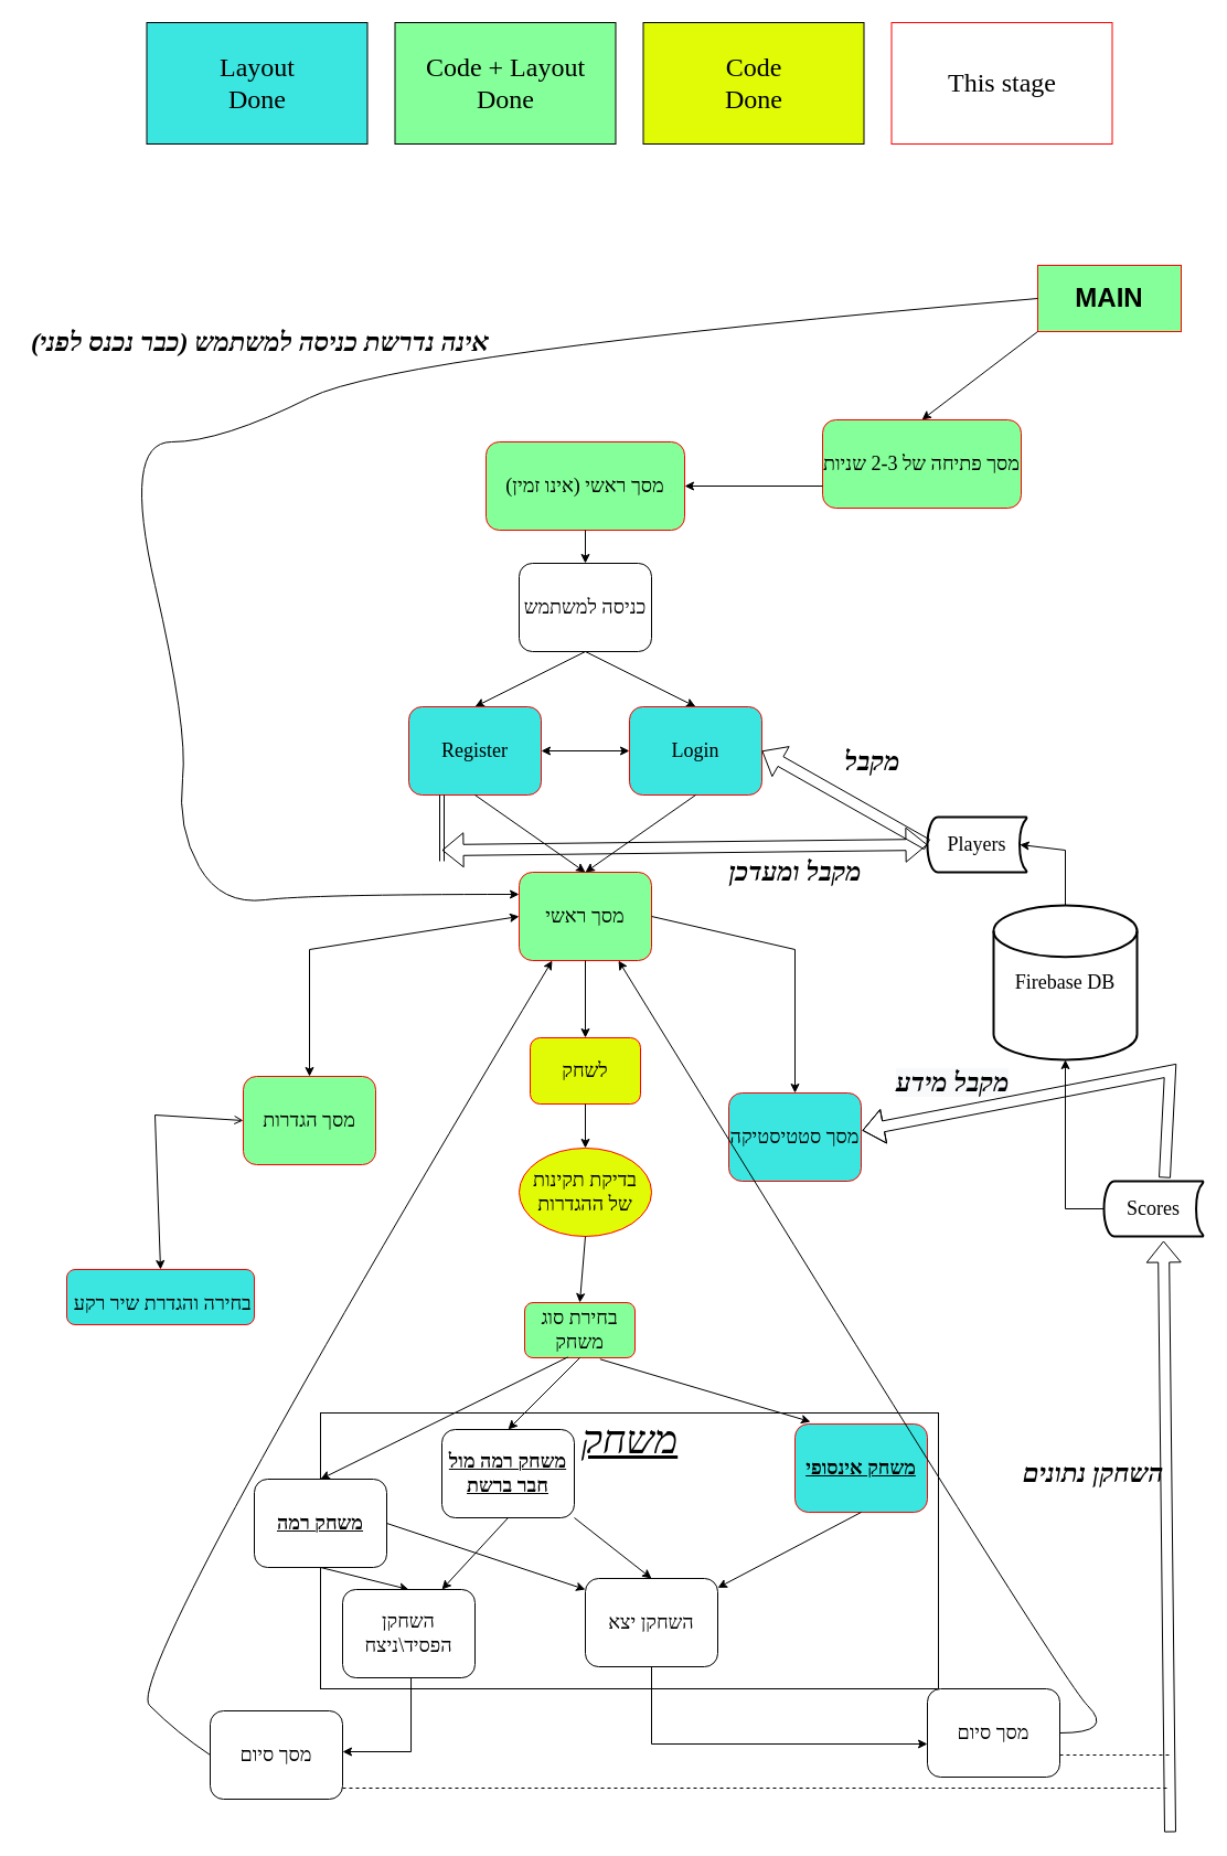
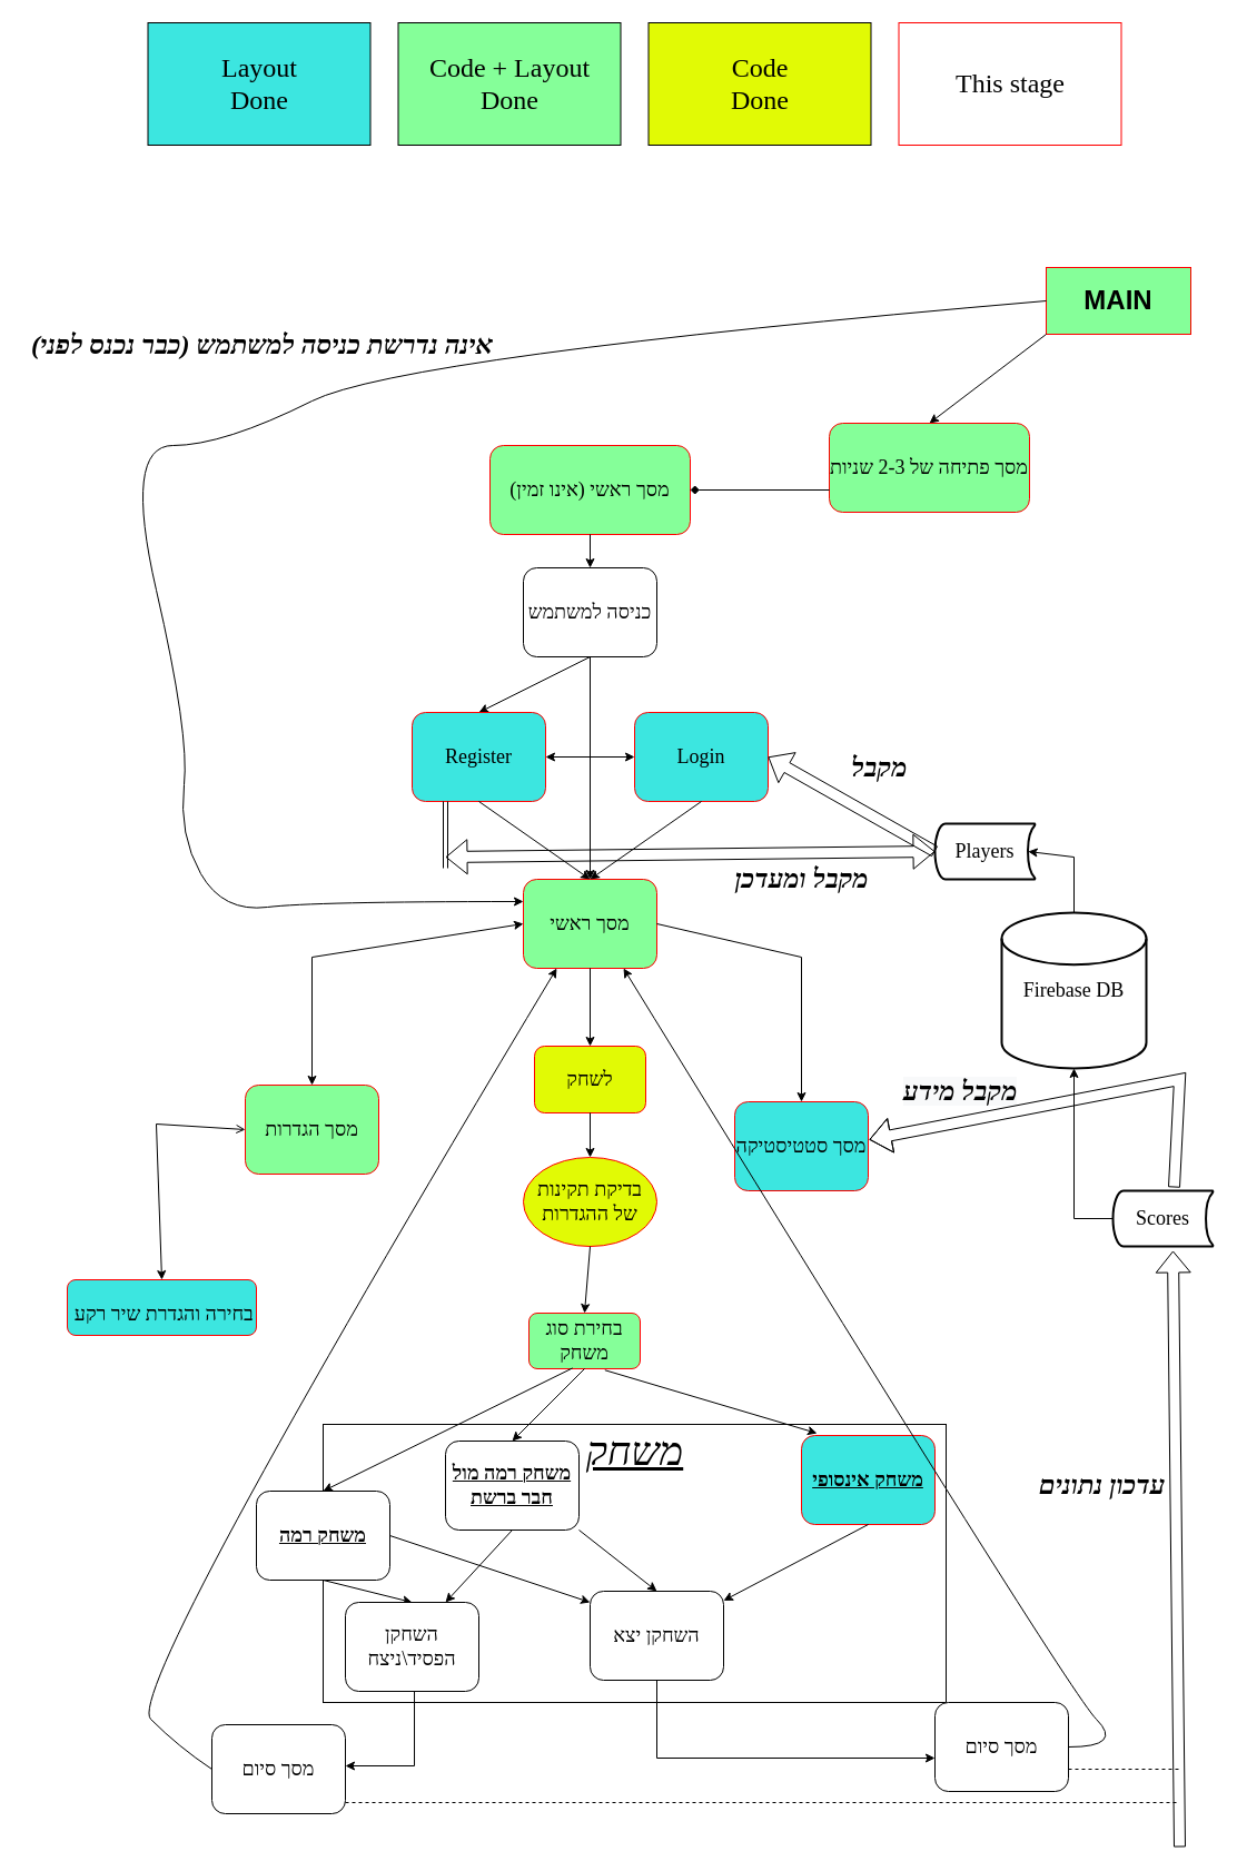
- <mxCell id="68" value="" style="endArrow=classic;html=1;rounded=0;fontSize=24;exitX=0;exitY=0.75;exitDx=0;exitDy=0;entryX=1;entryY=0.5;entryDx=0;entryDy=0;" parent="1" source="67" target="44" edge="1"><mxGeometry width="50" height="50" relative="1" as="geometry"><mxPoint x="900" y="300" as="sourcePoint" /><mxPoint x="780" y="330" as="targetPoint" /></mxGeometry></mxCell>
+ <mxCell id="68" value="" style="endArrow=diamond;html=1;rounded=0;fontSize=24;exitX=0;exitY=0.75;exitDx=0;exitDy=0;entryX=1;entryY=0.5;entryDx=0;entryDy=0;" parent="1" source="67" target="44" edge="1"><mxGeometry width="50" height="50" relative="1" as="geometry"><mxPoint x="900" y="300" as="sourcePoint" /><mxPoint x="780" y="330" as="targetPoint" /></mxGeometry></mxCell>
- <mxCell id="46" value="" style="endArrow=classic;html=1;rounded=0;exitX=0.5;exitY=1;exitDx=0;exitDy=0;entryX=0.5;entryY=0;entryDx=0;entryDy=0;" parent="1" source="43" target="49" edge="1"><mxGeometry width="50" height="50" relative="1" as="geometry"><mxPoint x="580" y="630" as="sourcePoint" /><mxPoint x="560" y="630" as="targetPoint" /></mxGeometry></mxCell>
+ <mxCell id="46" value="" style="endArrow=classic;html=1;rounded=0;exitX=0.5;exitY=1;exitDx=0;exitDy=0;" parent="1" source="43" target="3" edge="1"><mxGeometry width="50" height="50" relative="1" as="geometry"><mxPoint x="580" y="630" as="sourcePoint" /><mxPoint x="560" y="630" as="targetPoint" /></mxGeometry></mxCell>
- <mxCell id="35" value="&lt;font style=&quot;font-size: 24px;&quot;&gt;&lt;i&gt;&lt;b&gt;השחקן נתונים&lt;/b&gt;&lt;/i&gt;&lt;/font&gt;" style="text;html=1;resizable=0;autosize=1;align=center;verticalAlign=middle;points=[];fillColor=none;strokeColor=none;rounded=0;fontFamily=Verdana;fontSize=18;" parent="1" vertex="1"><mxGeometry x="925" y="1315" width="130" height="40" as="geometry" /></mxCell>
+ <mxCell id="35" value="&lt;font style=&quot;font-size: 24px;&quot;&gt;&lt;i&gt;&lt;b&gt;עדכון נתונים&lt;/b&gt;&lt;/i&gt;&lt;/font&gt;" style="text;html=1;resizable=0;autosize=1;align=center;verticalAlign=middle;points=[];fillColor=none;strokeColor=none;rounded=0;fontFamily=Verdana;fontSize=18;" parent="1" vertex="1"><mxGeometry x="925" y="1315" width="130" height="40" as="geometry" /></mxCell>
